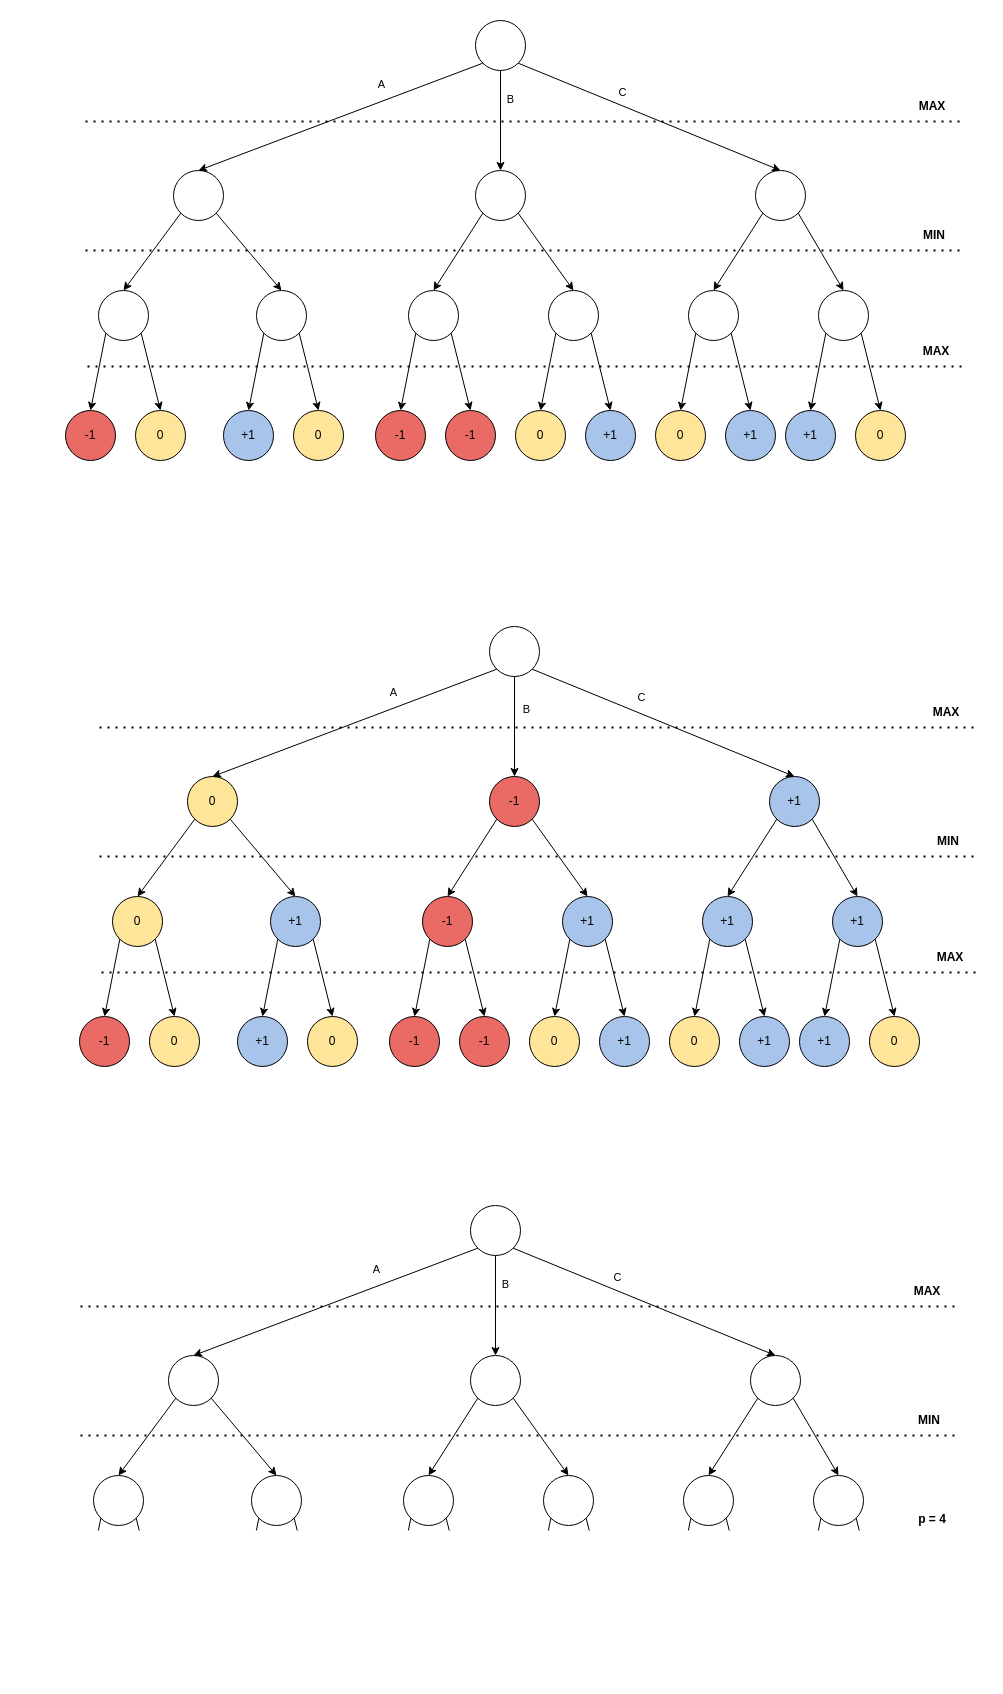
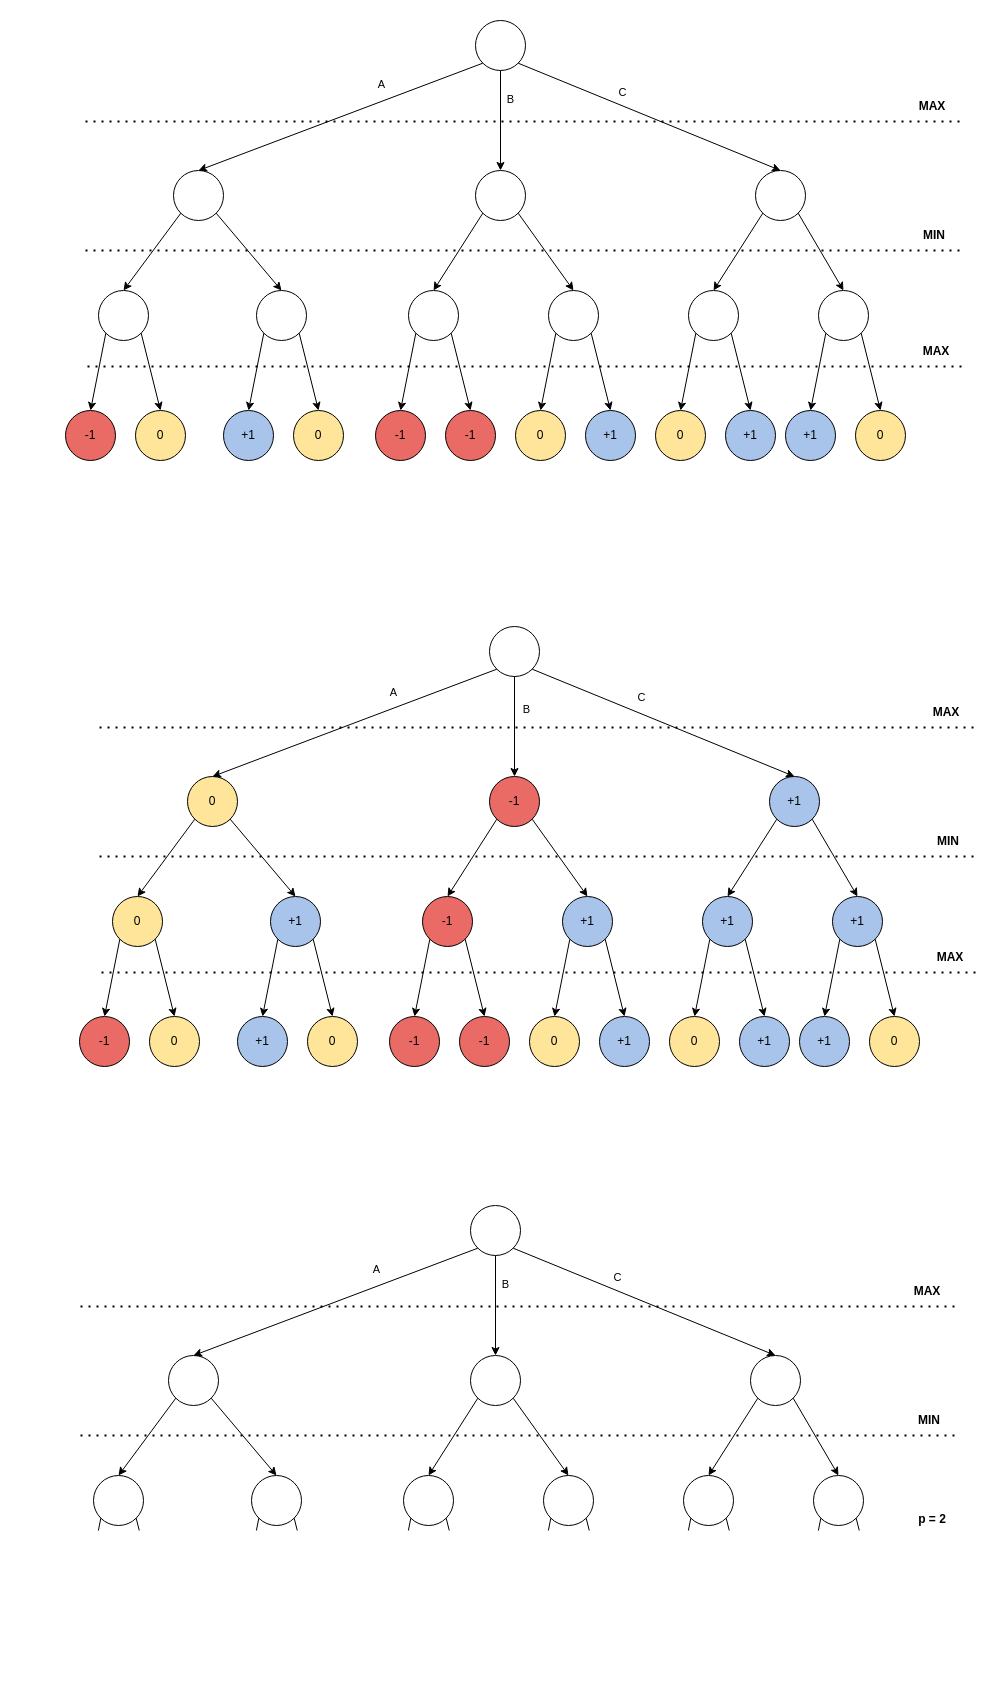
- <mxCell id="157" value="&lt;b&gt;p = 4&lt;/b&gt;" style="text;html=1;strokeColor=none;fillColor=none;align=center;verticalAlign=middle;whiteSpace=wrap;rounded=0;" vertex="1" parent="1"><mxGeometry x="902" y="1504" width="60" height="30" as="geometry" /></mxCell>
+ <mxCell id="157" value="&lt;b&gt;p = 2&lt;/b&gt;" style="text;html=1;strokeColor=none;fillColor=none;align=center;verticalAlign=middle;whiteSpace=wrap;rounded=0;" vertex="1" parent="1"><mxGeometry x="902" y="1504" width="60" height="30" as="geometry" /></mxCell>
